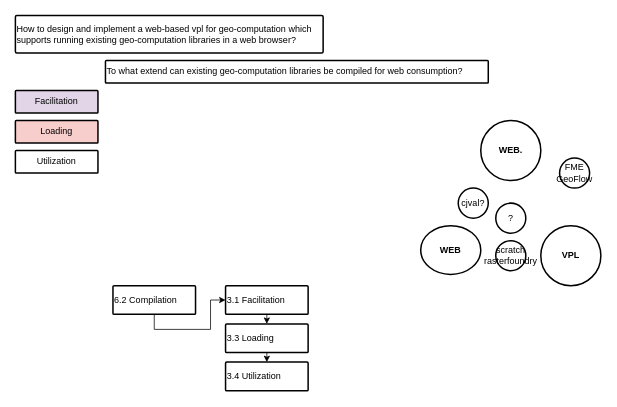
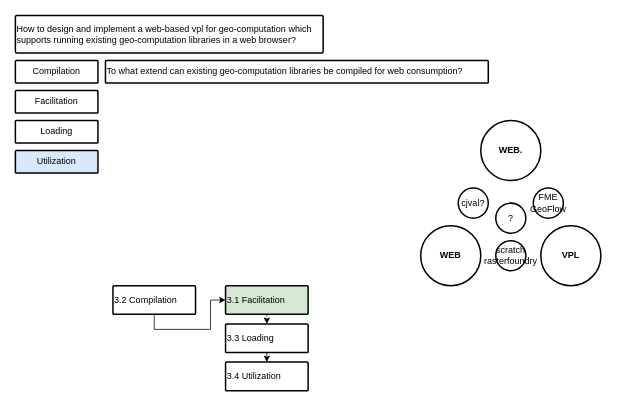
+ <mxCell id="2" value="Compilation" style="whiteSpace=wrap;html=1;rounded=1;strokeColor=default;strokeWidth=2;arcSize=4;" parent="1" vertex="1"><mxGeometry x="20" y="80" width="110" height="30" as="geometry" /></mxCell>
- <mxCell id="3" value="Facilitation" style="whiteSpace=wrap;html=1;rounded=1;strokeColor=default;strokeWidth=2;arcSize=4;fillColor=#e1d5e7;" parent="1" vertex="1"><mxGeometry x="20" y="120" width="110" height="30" as="geometry" /></mxCell>
+ <mxCell id="3" value="Facilitation" style="whiteSpace=wrap;html=1;rounded=1;strokeColor=default;strokeWidth=2;arcSize=4;" parent="1" vertex="1"><mxGeometry x="20" y="120" width="110" height="30" as="geometry" /></mxCell>
- <mxCell id="4" value="Loading" style="whiteSpace=wrap;html=1;rounded=1;strokeColor=default;strokeWidth=2;arcSize=4;fillColor=#f8cecc;" parent="1" vertex="1"><mxGeometry x="20" y="160" width="110" height="30" as="geometry" /></mxCell>
+ <mxCell id="4" value="Loading" style="whiteSpace=wrap;html=1;rounded=1;strokeColor=default;strokeWidth=2;arcSize=4;" parent="1" vertex="1"><mxGeometry x="20" y="160" width="110" height="30" as="geometry" /></mxCell>
- <mxCell id="5" value="Utilization" style="whiteSpace=wrap;html=1;rounded=1;strokeColor=default;strokeWidth=2;arcSize=4;" parent="1" vertex="1"><mxGeometry x="20" y="200" width="110" height="30" as="geometry" /></mxCell>
+ <mxCell id="5" value="Utilization" style="whiteSpace=wrap;html=1;rounded=1;strokeColor=default;strokeWidth=2;arcSize=4;fillColor=#dae8fc;" parent="1" vertex="1"><mxGeometry x="20" y="200" width="110" height="30" as="geometry" /></mxCell>
- <mxCell id="20" value="FME&lt;br&gt;GeoFlow" style="ellipse;whiteSpace=wrap;html=1;strokeWidth=2;" vertex="1" parent="1"><mxGeometry x="745" y="210" width="40" height="40" as="geometry" /></mxCell>
+ <mxCell id="20" value="FME&lt;br&gt;GeoFlow" style="ellipse;whiteSpace=wrap;html=1;strokeWidth=2;" vertex="1" parent="1"><mxGeometry x="710" y="250" width="40" height="40" as="geometry" /></mxCell>
- <mxCell id="16" value="&lt;b&gt;WEB&lt;/b&gt;" style="ellipse;whiteSpace=wrap;html=1;strokeWidth=2;" vertex="1" parent="1"><mxGeometry x="560" y="300" width="80" height="65" as="geometry" /></mxCell>
+ <mxCell id="16" value="&lt;b&gt;WEB&lt;/b&gt;" style="ellipse;whiteSpace=wrap;html=1;strokeWidth=2;" vertex="1" parent="1"><mxGeometry x="560" y="300" width="80" height="80" as="geometry" /></mxCell>
- <mxCell id="15" value="6.2 Compilation" style="whiteSpace=wrap;html=1;rounded=1;strokeColor=default;strokeWidth=2;arcSize=4;align=left;" vertex="1" parent="8"><mxGeometry width="110" height="38.182" as="geometry" /></mxCell>
+ <mxCell id="15" value="3.2 Compilation" style="whiteSpace=wrap;html=1;rounded=1;strokeColor=default;strokeWidth=2;arcSize=4;align=left;" vertex="1" parent="8"><mxGeometry width="110" height="38.182" as="geometry" /></mxCell>
- <mxCell id="13" value="3.1 Facilitation" style="whiteSpace=wrap;html=1;rounded=1;strokeColor=default;strokeWidth=2;arcSize=4;align=left;" vertex="1" parent="8"><mxGeometry x="150" width="110" height="38.182" as="geometry" /></mxCell>
+ <mxCell id="13" value="3.1 Facilitation" style="whiteSpace=wrap;html=1;rounded=1;strokeColor=default;strokeWidth=2;arcSize=4;align=left;fillColor=#d5e8d4;" vertex="1" parent="8"><mxGeometry x="150" width="110" height="38.182" as="geometry" /></mxCell>
- <mxCell id="12" style="edgeStyle=orthogonalEdgeStyle;rounded=0;orthogonalLoop=1;jettySize=auto;html=1;exitX=0.5;exitY=1;exitDx=0;exitDy=0;entryX=0.5;entryY=0;entryDx=0;entryDy=0;" edge="1" parent="8" source="13" target="10"><mxGeometry relative="1" as="geometry" /></mxCell>
+ <mxCell id="12" style="edgeStyle=orthogonalEdgeStyle;rounded=0;orthogonalLoop=1;jettySize=auto;html=1;exitX=0.5;exitY=1;exitDx=0;exitDy=0;entryX=0.5;entryY=0;entryDx=0;entryDy=0;dashed=1;" edge="1" parent="8" source="13" target="10"><mxGeometry relative="1" as="geometry" /></mxCell>
